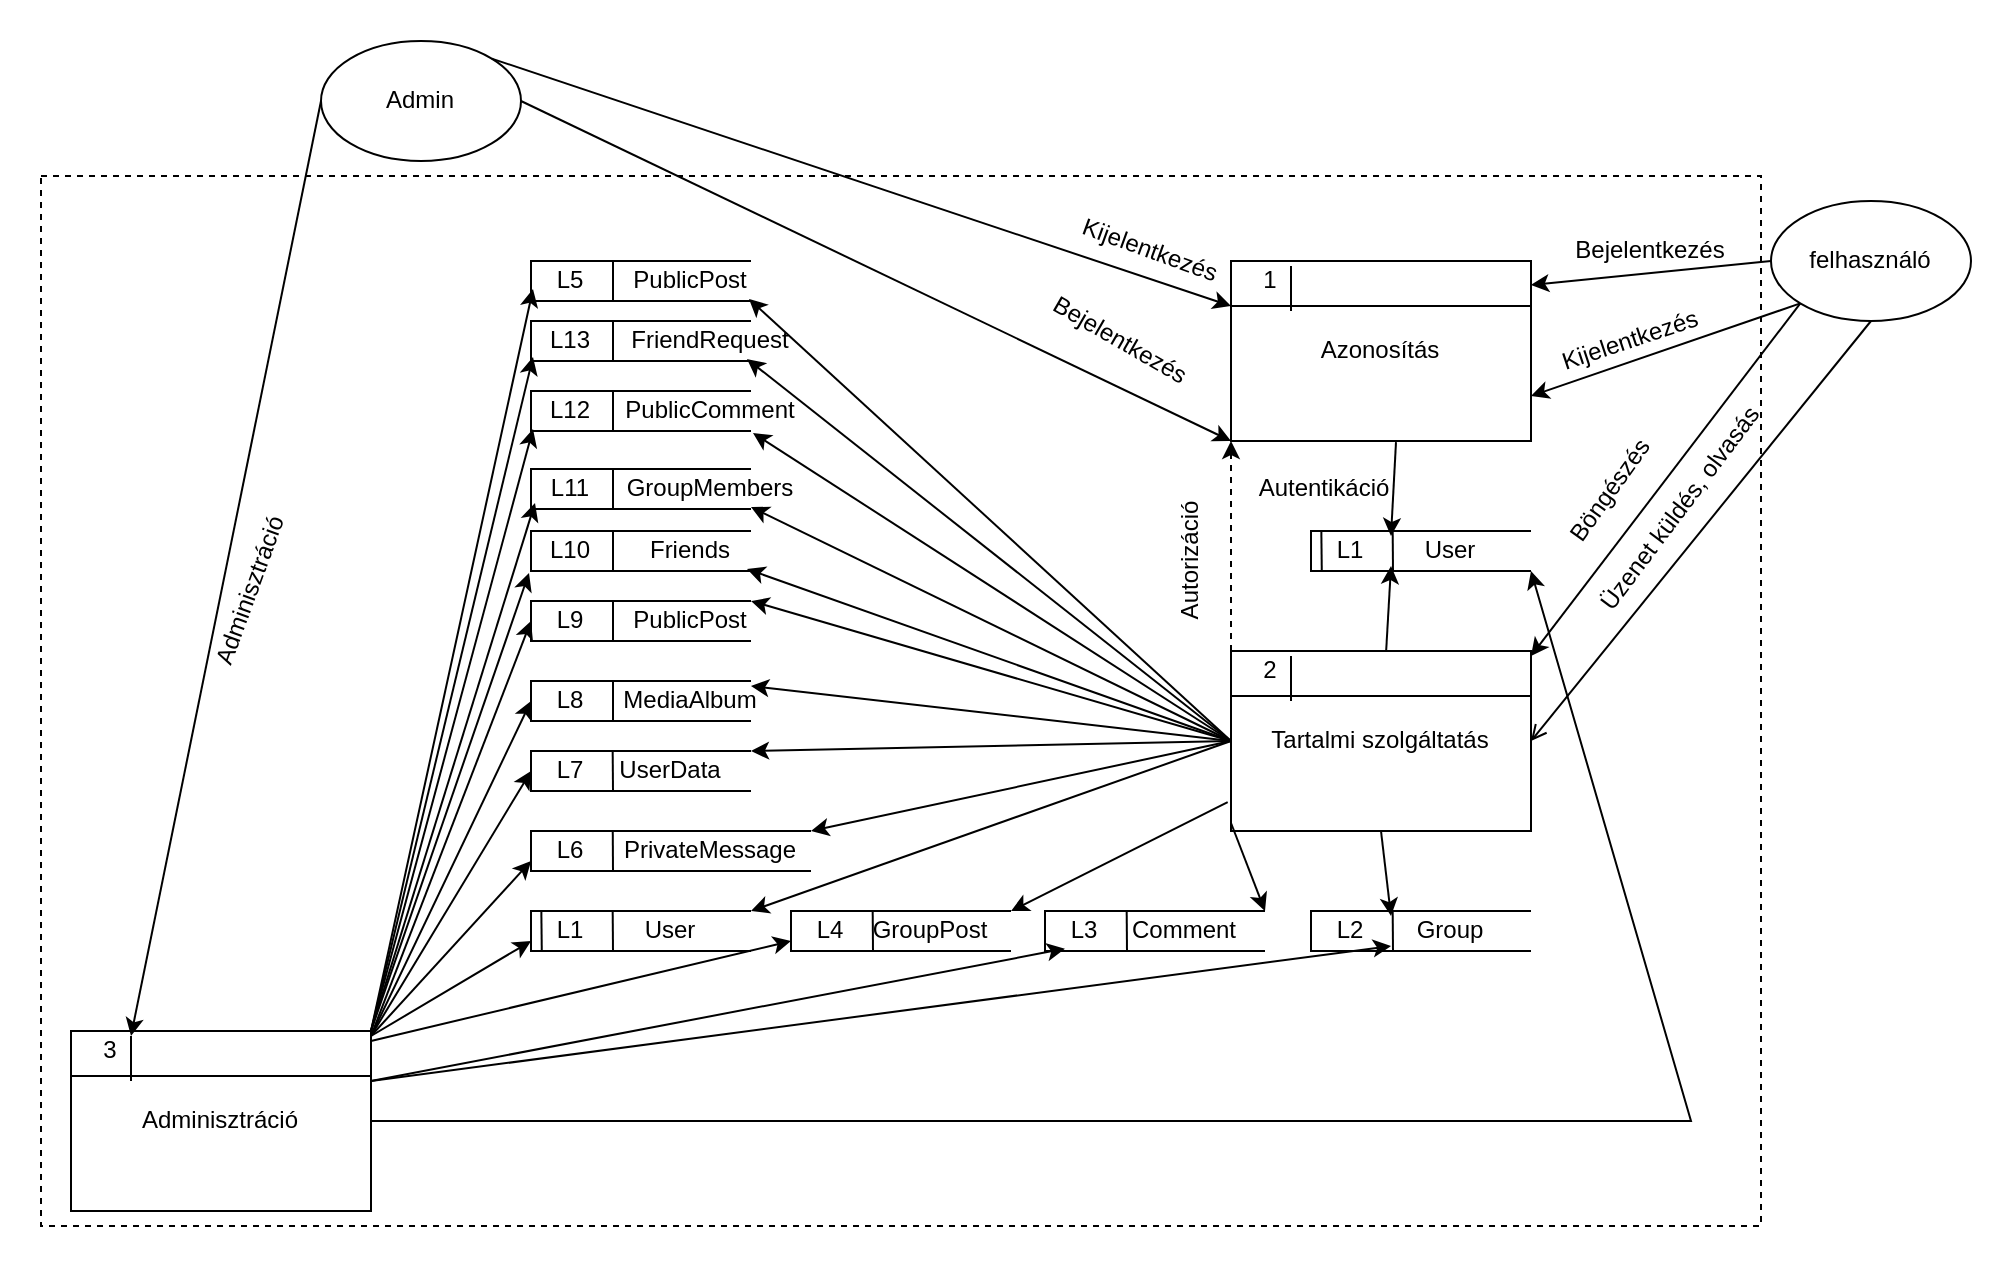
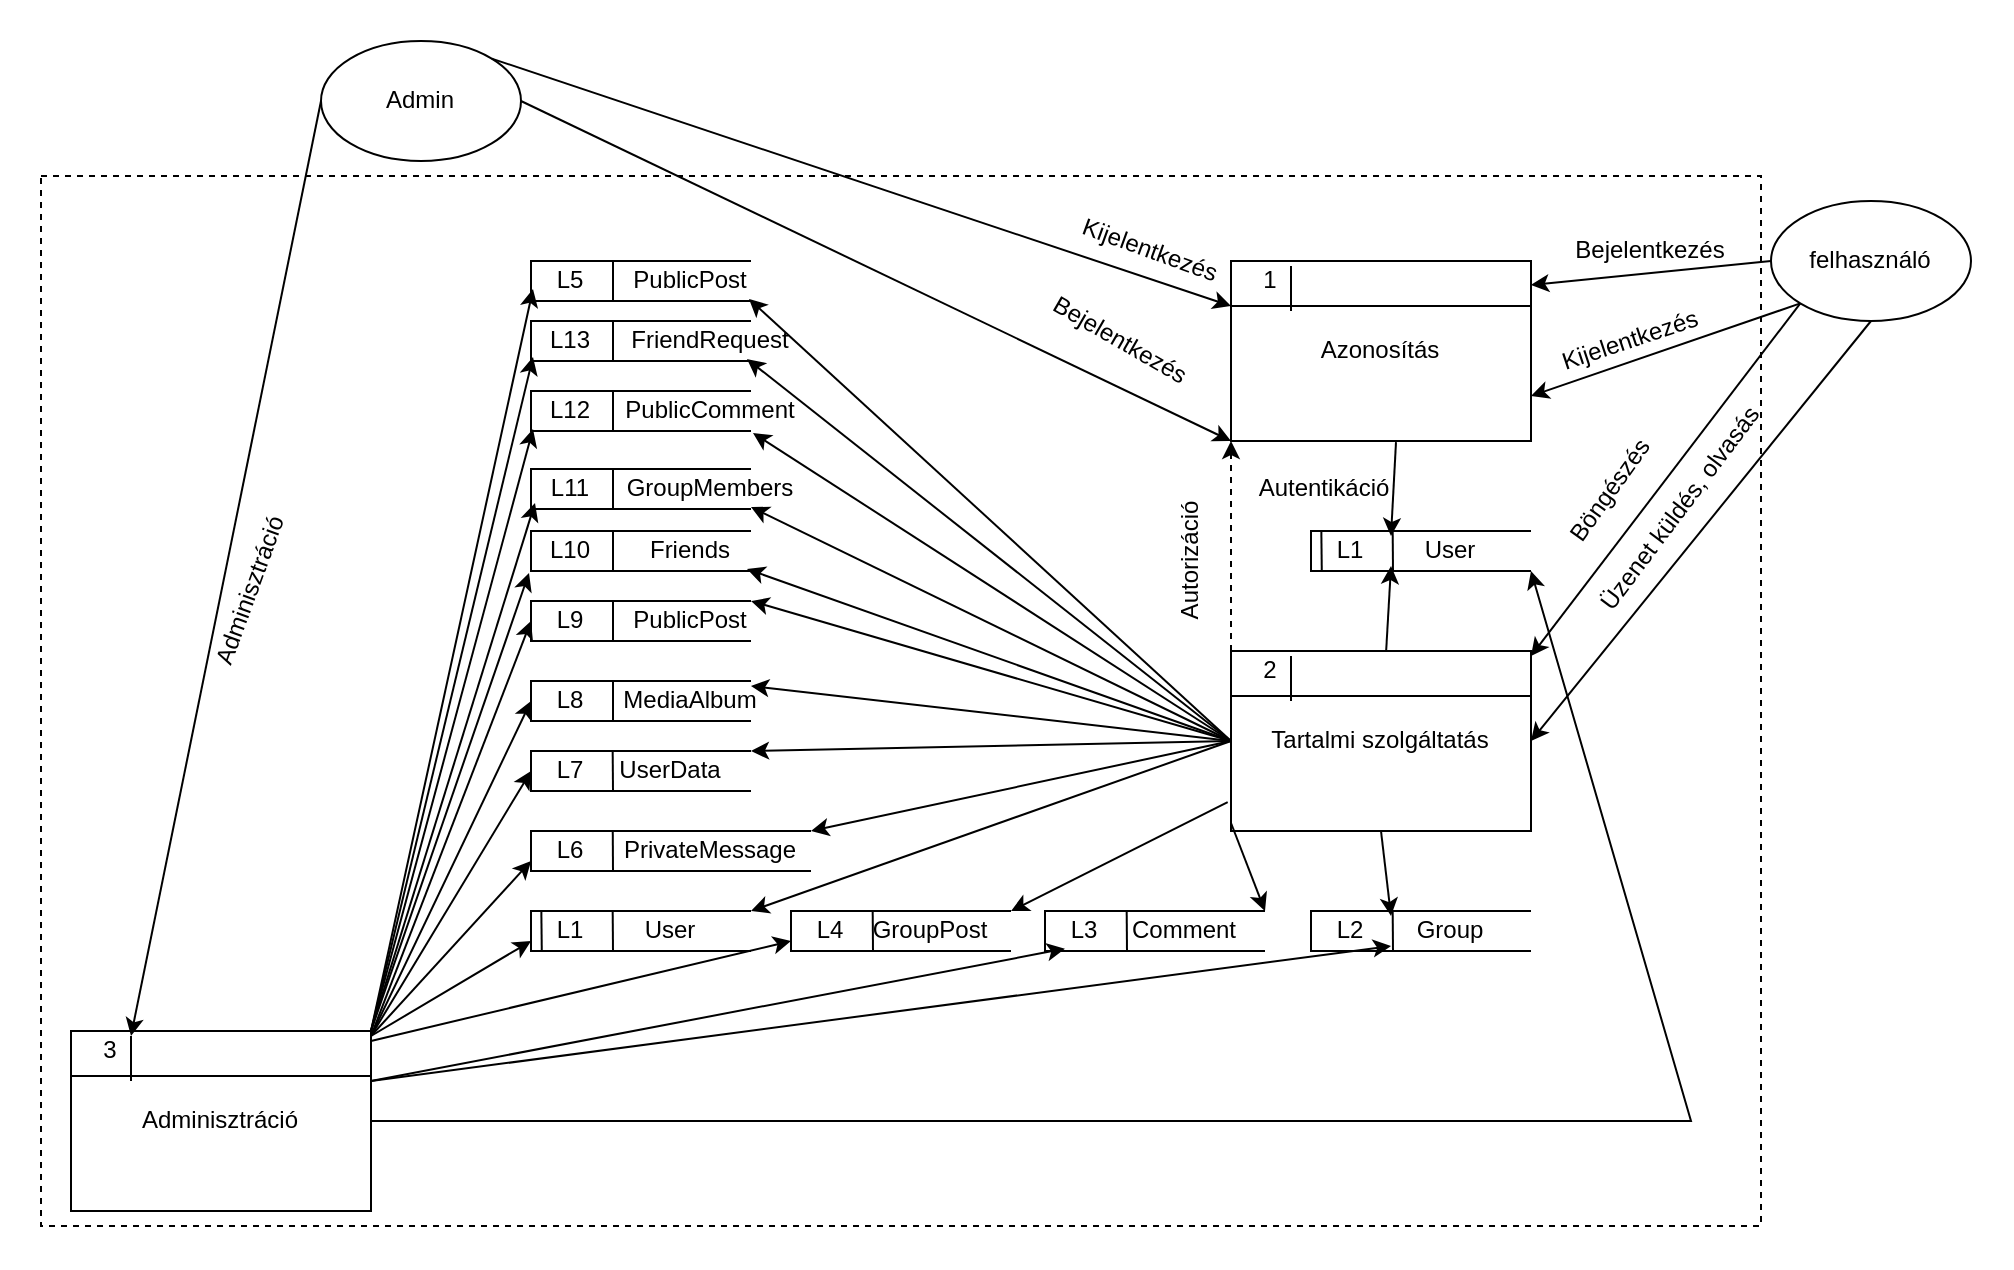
- <mxCell id="19" value="" style="endArrow=open;html=1;rounded=0;entryX=1;entryY=0.5;entryDx=0;entryDy=0;exitX=0.5;exitY=1;exitDx=0;exitDy=0;" parent="1" source="3" target="13" edge="1"><mxGeometry width="50" height="50" relative="1" as="geometry"><mxPoint x="465" y="330" as="sourcePoint" /><mxPoint x="515" y="280" as="targetPoint" /></mxGeometry></mxCell>
+ <mxCell id="19" value="" style="endArrow=classic;html=1;rounded=0;entryX=1;entryY=0.5;entryDx=0;entryDy=0;exitX=0.5;exitY=1;exitDx=0;exitDy=0;" parent="1" source="3" target="13" edge="1"><mxGeometry width="50" height="50" relative="1" as="geometry"><mxPoint x="465" y="330" as="sourcePoint" /><mxPoint x="515" y="280" as="targetPoint" /></mxGeometry></mxCell>
